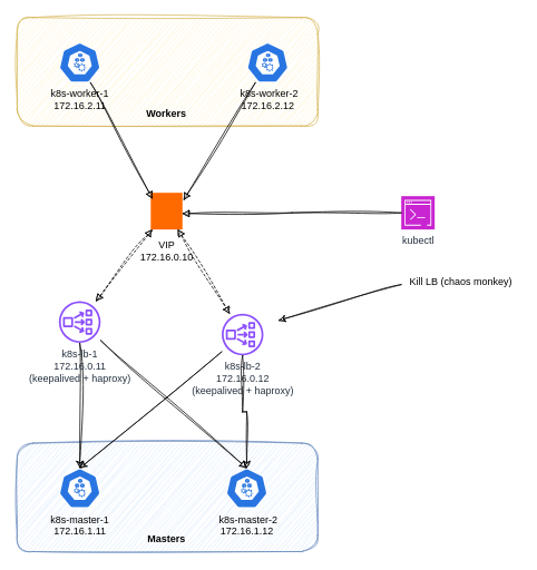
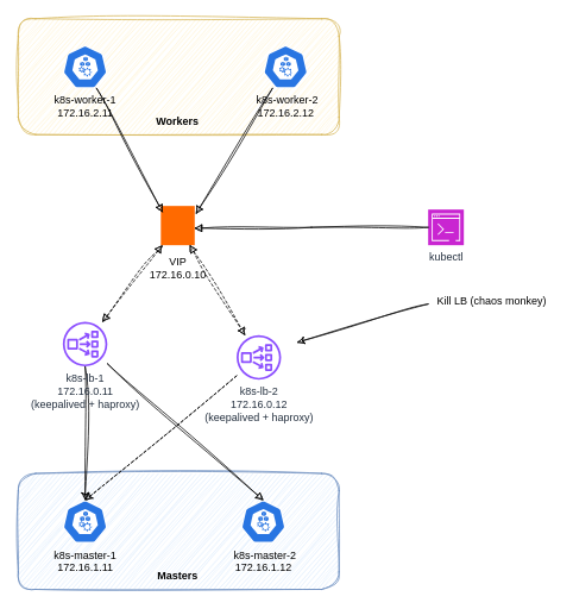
- <mxCell id="18" style="rounded=0;orthogonalLoop=1;jettySize=auto;html=1;entryX=0.5;entryY=0;entryDx=0;entryDy=0;entryPerimeter=0;flowAnimation=0;sketch=1;curveFitting=1;jiggle=2;" parent="1" source="12" target="8" edge="1"><mxGeometry relative="1" as="geometry" /></mxCell>
+ <mxCell id="18" style="rounded=0;orthogonalLoop=1;jettySize=auto;html=1;entryX=0.5;entryY=0;entryDx=0;entryDy=0;entryPerimeter=0;flowAnimation=0;sketch=1;curveFitting=1;jiggle=2;dashed=1;" parent="1" source="12" target="8" edge="1"><mxGeometry relative="1" as="geometry" /></mxCell>
- <mxCell id="16" style="edgeStyle=orthogonalEdgeStyle;rounded=0;orthogonalLoop=1;jettySize=auto;html=1;entryX=0.5;entryY=0;entryDx=0;entryDy=0;entryPerimeter=0;flowAnimation=0;sketch=1;curveFitting=1;jiggle=2;" parent="1" source="12" target="9" edge="1"><mxGeometry relative="1" as="geometry" /></mxCell>
